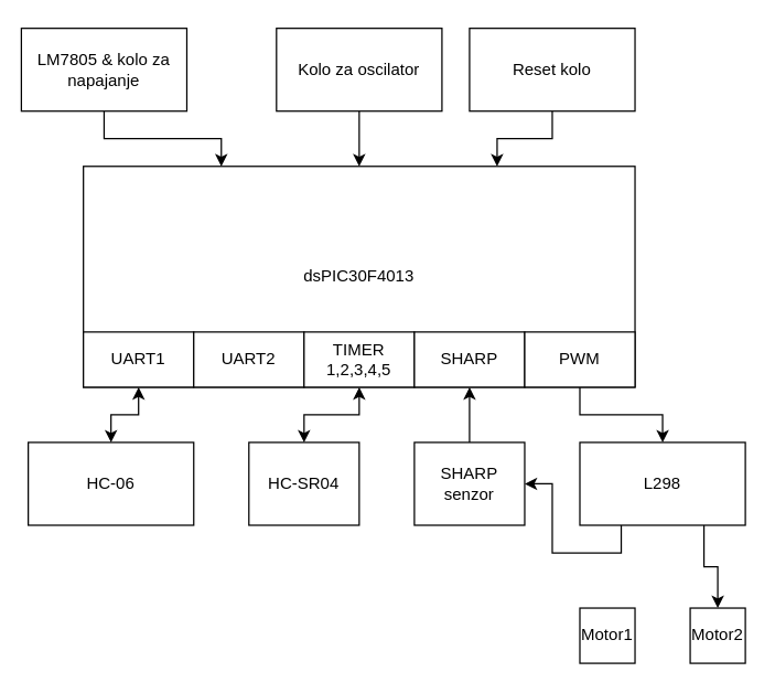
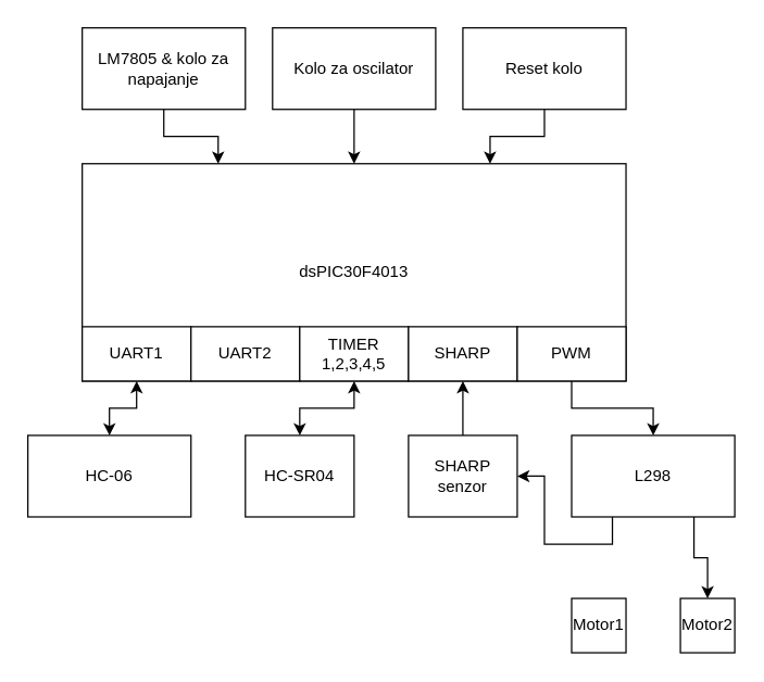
- <mxCell id="19" value="LM7805 &amp;amp; kolo za napajanje" style="rounded=0;whiteSpace=wrap;html=1;" vertex="1" parent="1"><mxGeometry x="15" y="20" width="120" height="60" as="geometry" /></mxCell>
+ <mxCell id="19" value="LM7805 &amp;amp; kolo za napajanje" style="rounded=0;whiteSpace=wrap;html=1;" vertex="1" parent="1"><mxGeometry x="60" y="20" width="120" height="60" as="geometry" /></mxCell>
